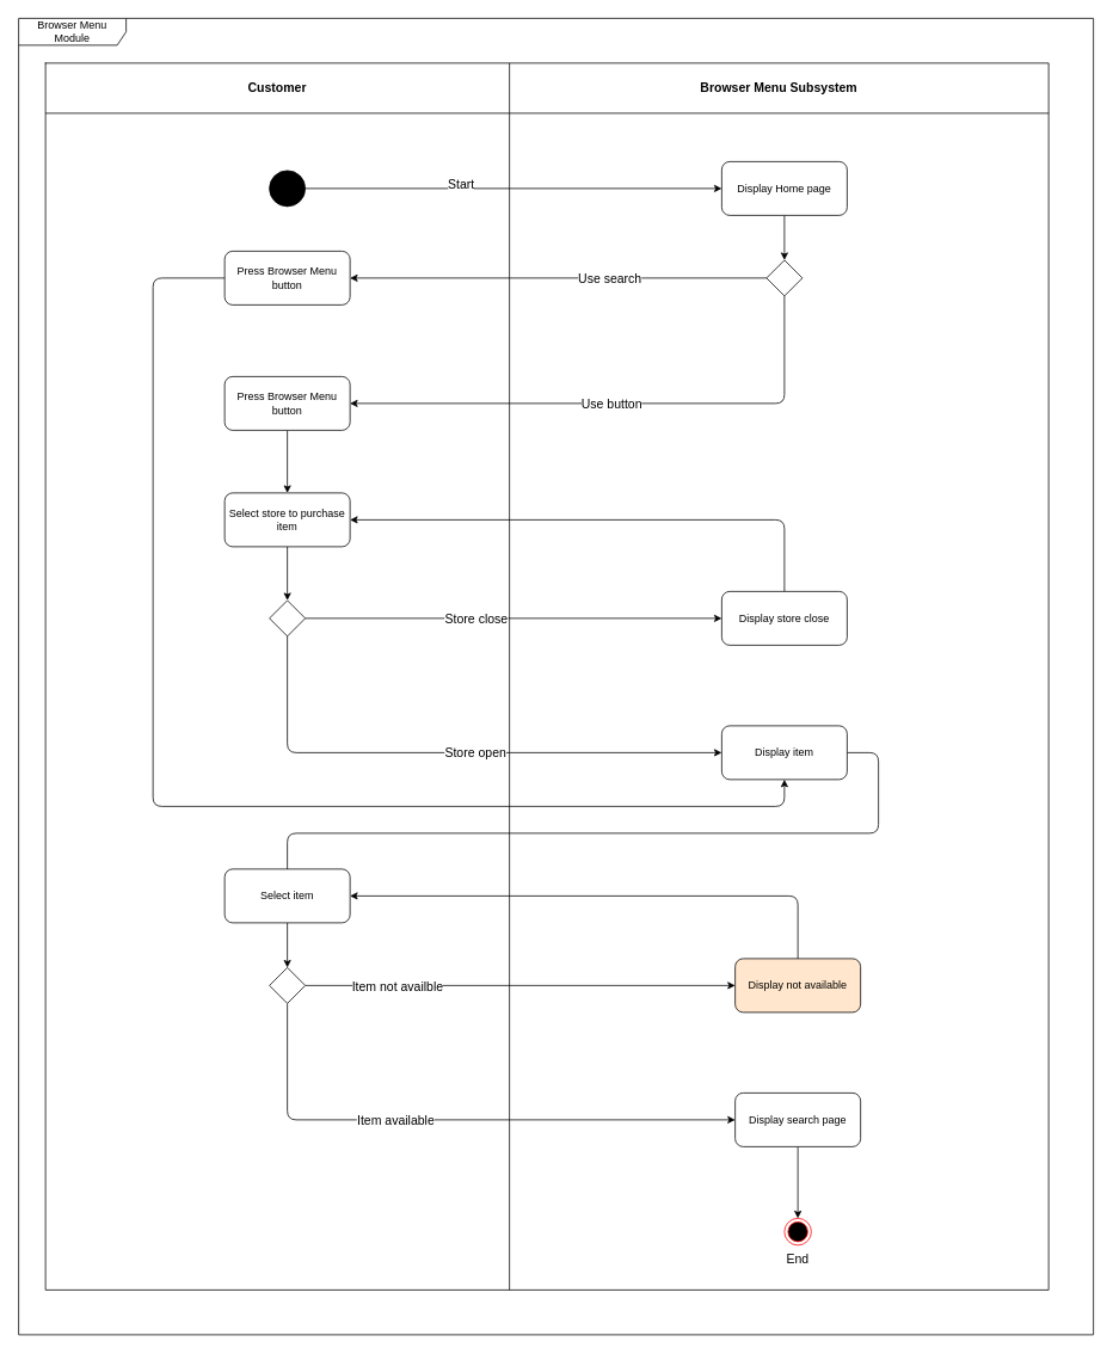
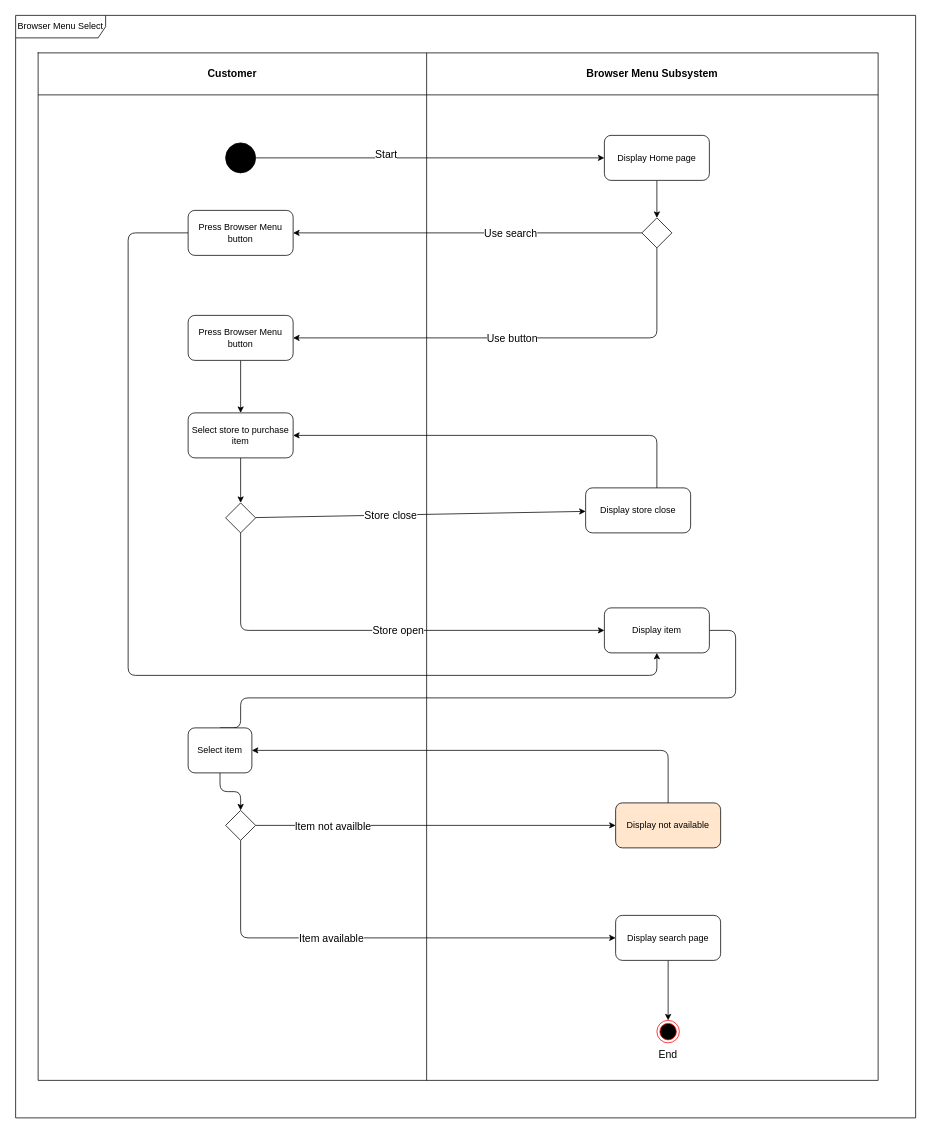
- <mxCell id="20" value="Browser Menu Module" style="shape=umlFrame;whiteSpace=wrap;html=1;width=120;height=30;" vertex="1" parent="1"><mxGeometry x="20" y="20" width="1200" height="1470" as="geometry" /></mxCell>
+ <mxCell id="20" value="Browser Menu Select" style="shape=umlFrame;whiteSpace=wrap;html=1;width=120;height=30;" vertex="1" parent="1"><mxGeometry x="20" y="20" width="1200" height="1470" as="geometry" /></mxCell>
- <mxCell id="29" value="Display store close" style="rounded=1;whiteSpace=wrap;html=1;" vertex="1" parent="1"><mxGeometry x="805" y="660" width="140" height="60" as="geometry" /></mxCell>
+ <mxCell id="29" value="Display store close" style="rounded=1;whiteSpace=wrap;html=1;" vertex="1" parent="1"><mxGeometry x="780" y="650" width="140" height="60" as="geometry" /></mxCell>
- <mxCell id="37" value="Select item" style="rounded=1;whiteSpace=wrap;html=1;" vertex="1" parent="1"><mxGeometry x="250" y="970" width="140" height="60" as="geometry" /></mxCell>
+ <mxCell id="37" value="Select item" style="rounded=1;whiteSpace=wrap;html=1;" vertex="1" parent="1"><mxGeometry x="250" y="970" width="85" height="60" as="geometry" /></mxCell>
